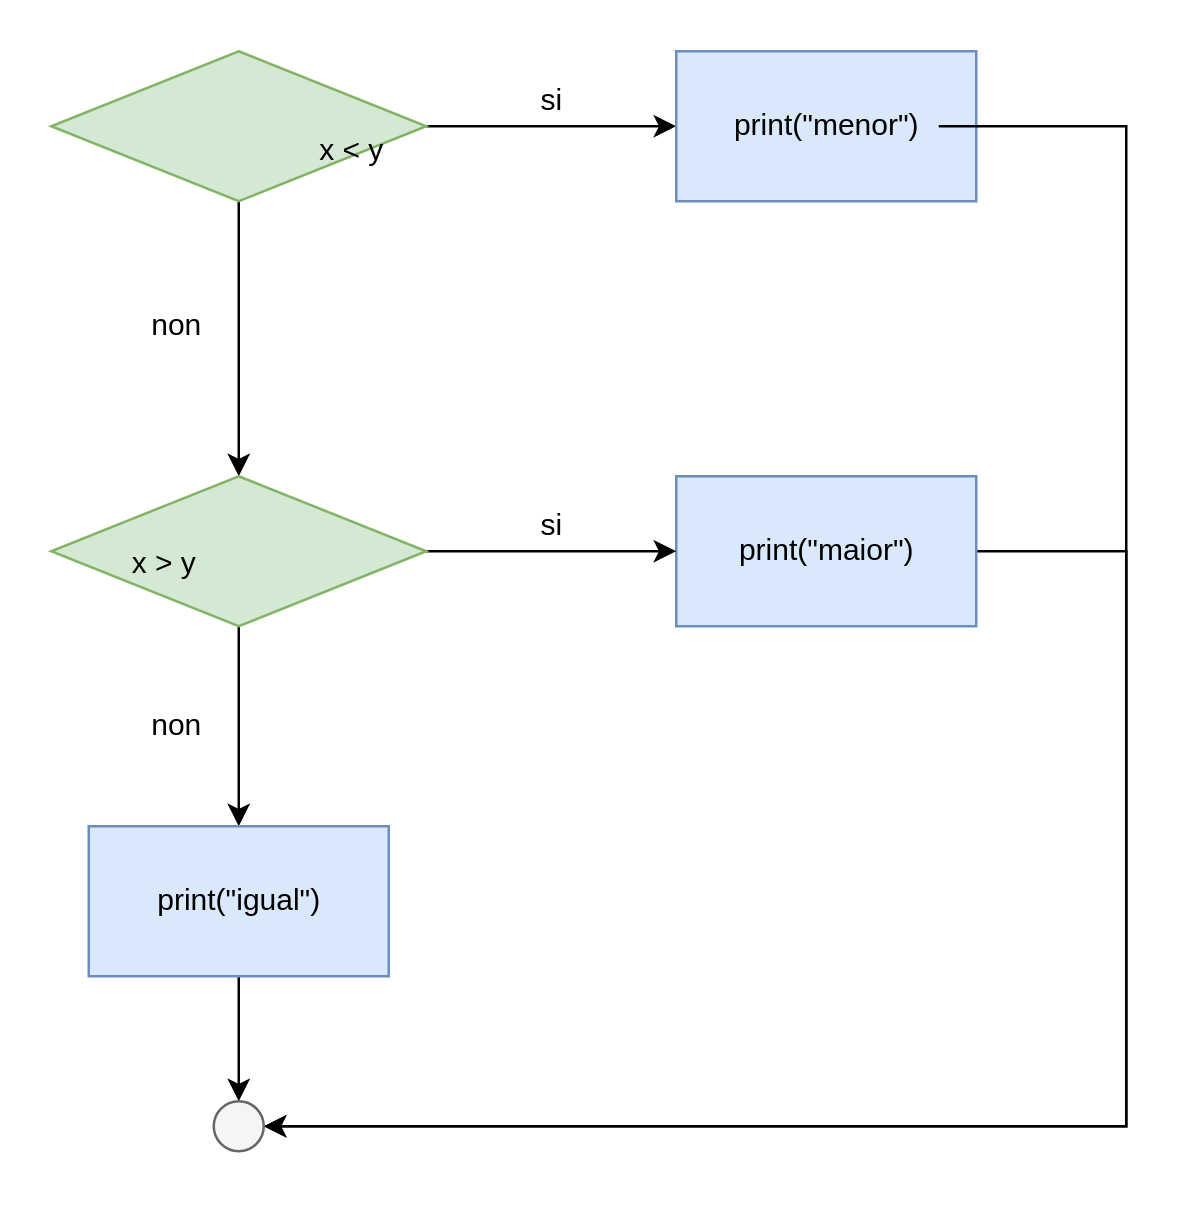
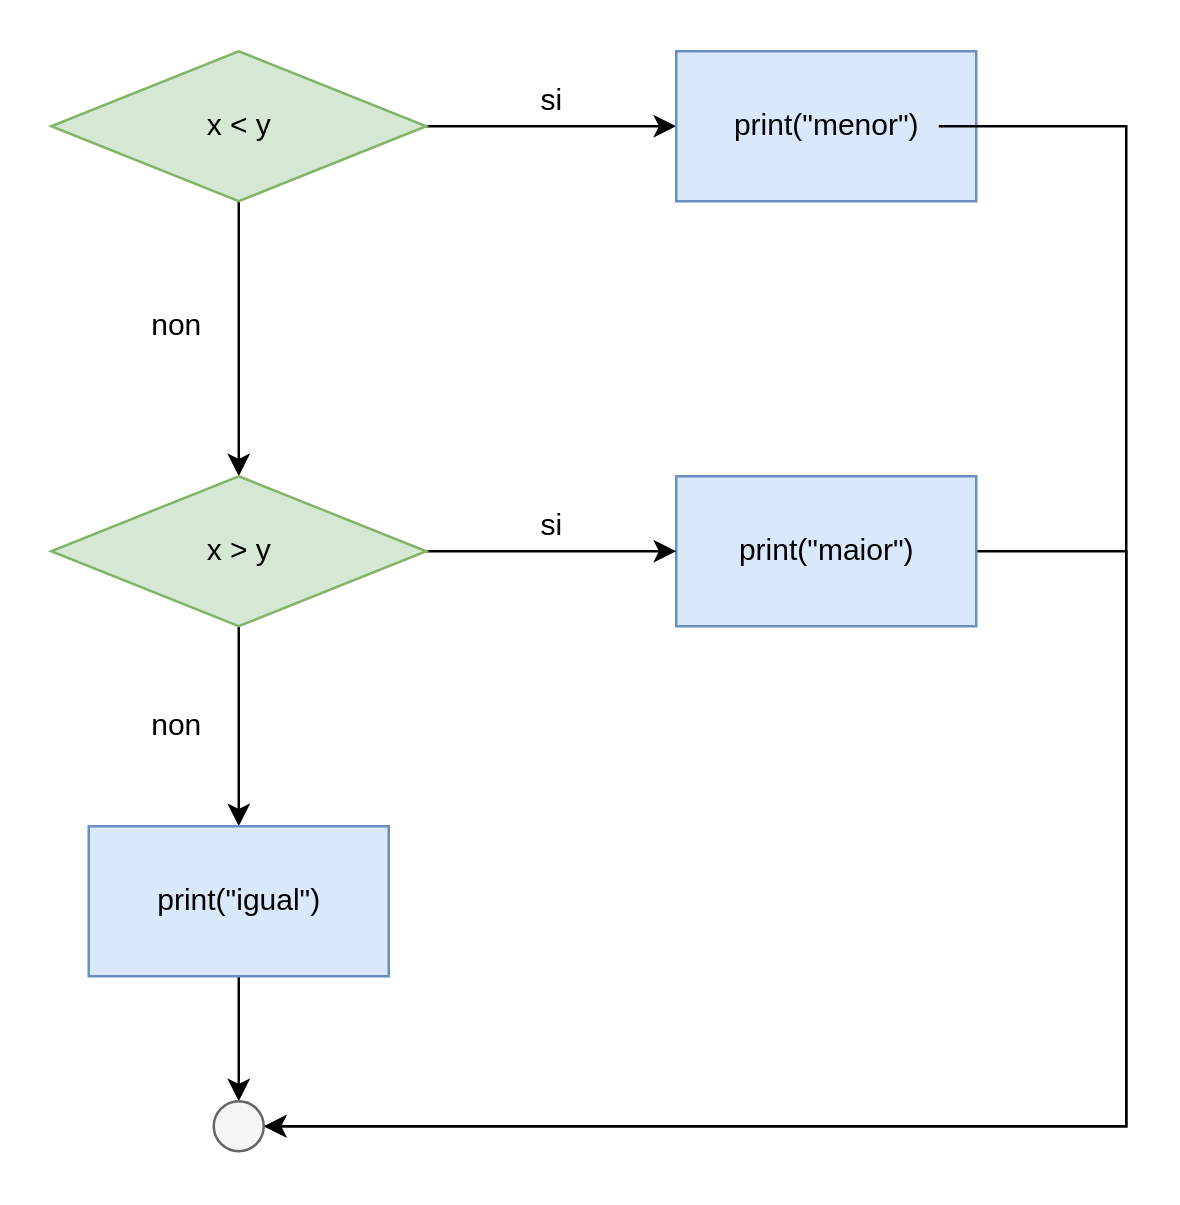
- <mxCell id="7" value="x &amp;lt; y" style="text;html=1;resizable=0;autosize=1;align=center;verticalAlign=middle;points=[];fillColor=none;strokeColor=none;rounded=0;" parent="1" vertex="1"><mxGeometry x="120" y="50" width="40" height="20" as="geometry" /></mxCell>
+ <mxCell id="7" value="x &amp;lt; y" style="text;html=1;resizable=0;autosize=1;align=center;verticalAlign=middle;points=[];fillColor=none;strokeColor=none;rounded=0;" parent="1" vertex="1"><mxGeometry x="75" y="40" width="40" height="20" as="geometry" /></mxCell>
- <mxCell id="15" value="x &amp;gt; y" style="text;html=1;resizable=0;autosize=1;align=center;verticalAlign=middle;points=[];fillColor=none;strokeColor=none;rounded=0;" parent="1" vertex="1"><mxGeometry x="45" y="215" width="40" height="20" as="geometry" /></mxCell>
+ <mxCell id="15" value="x &amp;gt; y" style="text;html=1;resizable=0;autosize=1;align=center;verticalAlign=middle;points=[];fillColor=none;strokeColor=none;rounded=0;" parent="1" vertex="1"><mxGeometry x="75" y="210" width="40" height="20" as="geometry" /></mxCell>
